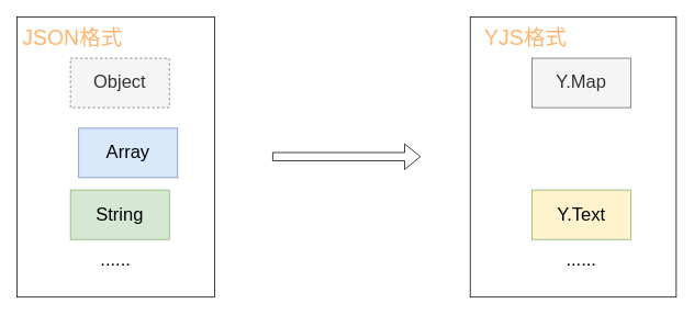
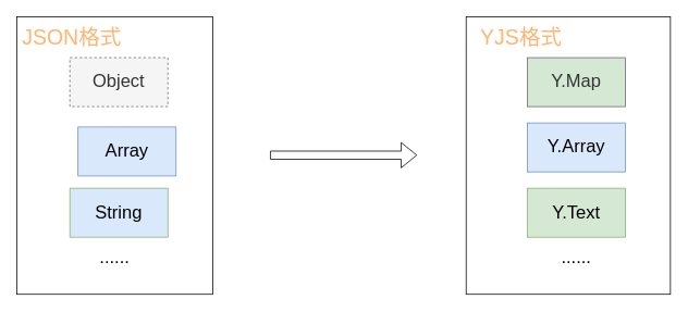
- <mxCell id="7" value="Y.Map" style="rounded=0;whiteSpace=wrap;html=1;fillColor=#f5f5f5;fontColor=#333333;strokeColor=#666666;fontSize=22;" vertex="1" parent="1"><mxGeometry x="645" y="70" width="120" height="60" as="geometry" /></mxCell>
+ <mxCell id="7" value="Y.Map" style="rounded=0;whiteSpace=wrap;html=1;fillColor=#d5e8d4;fontColor=#333333;strokeColor=#666666;fontSize=22;" vertex="1" parent="1"><mxGeometry x="645" y="70" width="120" height="60" as="geometry" /></mxCell>
+ <mxCell id="8" value="Y.Array" style="rounded=0;whiteSpace=wrap;html=1;fillColor=#dae8fc;strokeColor=#6c8ebf;fontSize=22;" vertex="1" parent="1"><mxGeometry x="645" y="150" width="120" height="60" as="geometry" /></mxCell>
- <mxCell id="5" value="String" style="rounded=0;whiteSpace=wrap;html=1;fillColor=#d5e8d4;strokeColor=#82b366;fontSize=22;" vertex="1" parent="1"><mxGeometry x="85" y="230" width="120" height="60" as="geometry" /></mxCell>
+ <mxCell id="5" value="String" style="rounded=0;whiteSpace=wrap;html=1;fillColor=#dae8fc;strokeColor=#82b366;fontSize=22;" vertex="1" parent="1"><mxGeometry x="85" y="230" width="120" height="60" as="geometry" /></mxCell>
- <mxCell id="9" value="Y.Text" style="rounded=0;whiteSpace=wrap;html=1;fillColor=#fff2cc;strokeColor=#82b366;fontSize=22;" vertex="1" parent="1"><mxGeometry x="645" y="230" width="120" height="60" as="geometry" /></mxCell>
+ <mxCell id="9" value="Y.Text" style="rounded=0;whiteSpace=wrap;html=1;fillColor=#d5e8d4;strokeColor=#82b366;fontSize=22;" vertex="1" parent="1"><mxGeometry x="645" y="230" width="120" height="60" as="geometry" /></mxCell>
